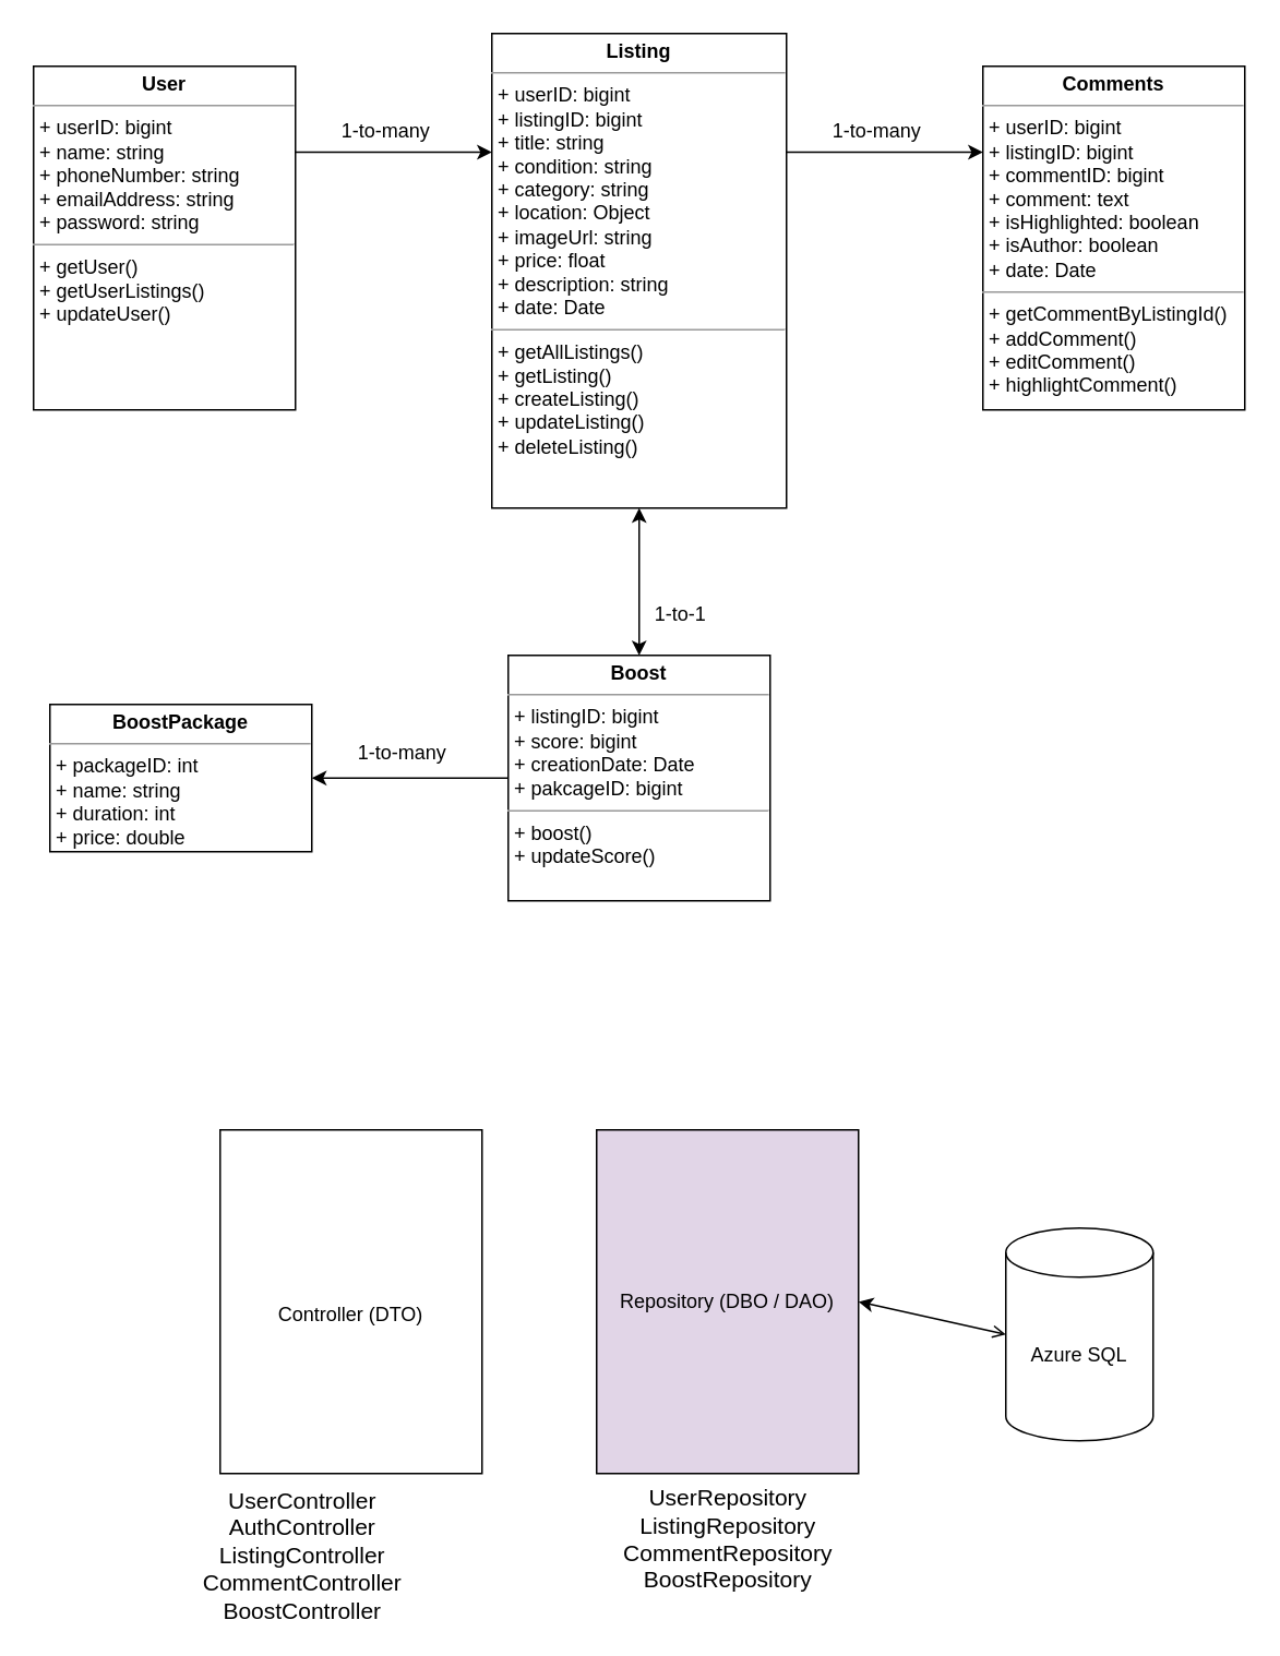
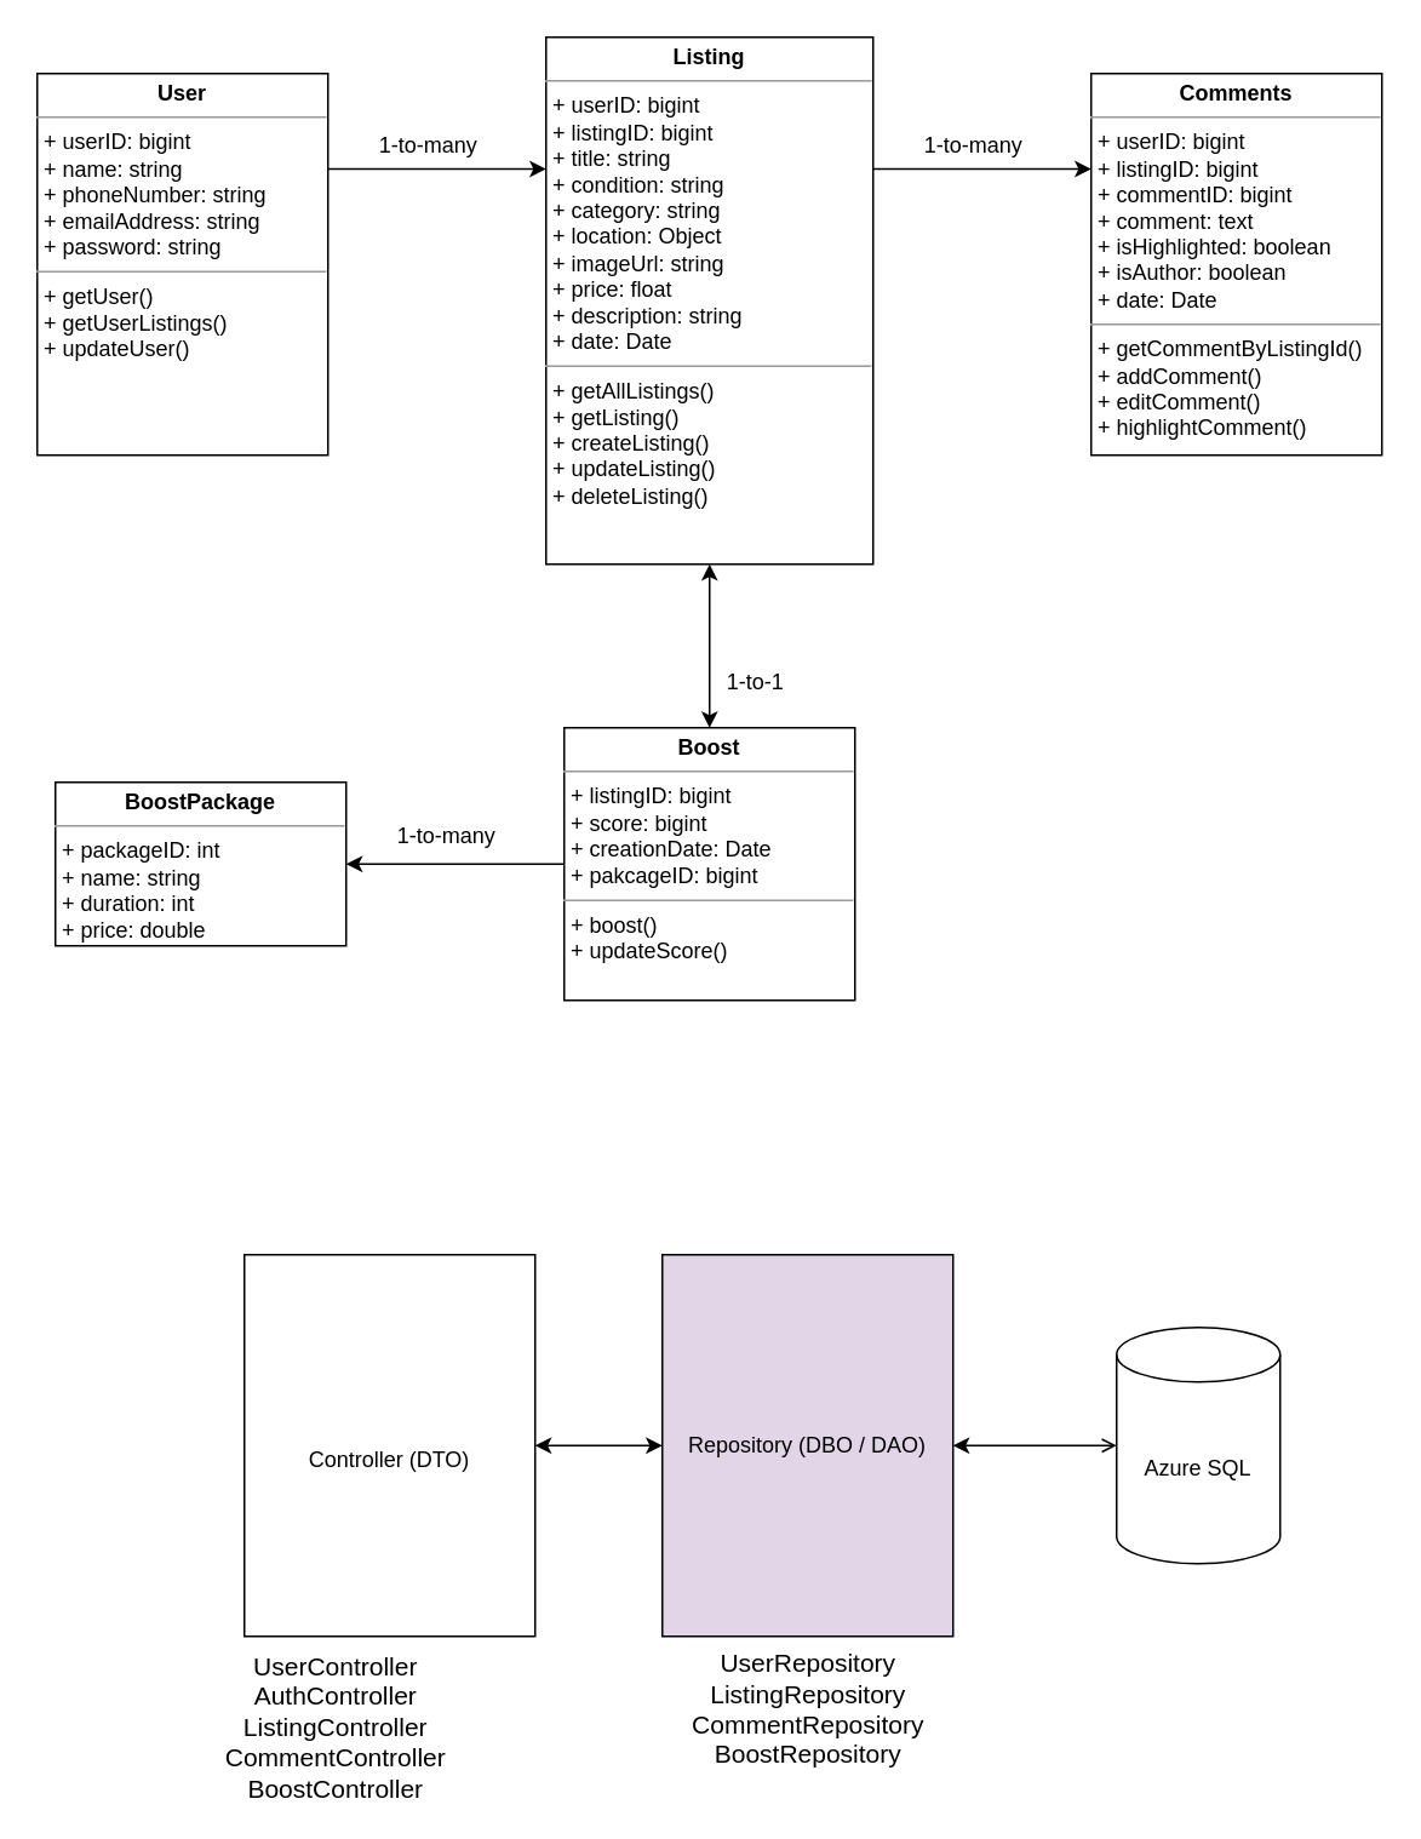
+ <mxCell id="11" value="" style="endArrow=classic;startArrow=classic;html=1;rounded=0;exitX=1;exitY=0.5;exitDx=0;exitDy=0;entryX=0;entryY=0.5;entryDx=0;entryDy=0;" parent="1" source="7" target="8" edge="1"><mxGeometry width="50" height="50" relative="1" as="geometry"><mxPoint x="374" y="880" as="sourcePoint" /><mxPoint x="424" y="830" as="targetPoint" /></mxGeometry></mxCell>
- <mxCell id="9" value="Azure SQL" style="shape=cylinder3;whiteSpace=wrap;html=1;boundedLbl=1;backgroundOutline=1;size=15;" parent="1" vertex="1"><mxGeometry x="614" y="750" width="90" height="130" as="geometry" /></mxCell>
+ <mxCell id="9" value="Azure SQL" style="shape=cylinder3;whiteSpace=wrap;html=1;boundedLbl=1;backgroundOutline=1;size=15;" parent="1" vertex="1"><mxGeometry x="614" y="730" width="90" height="130" as="geometry" /></mxCell>
